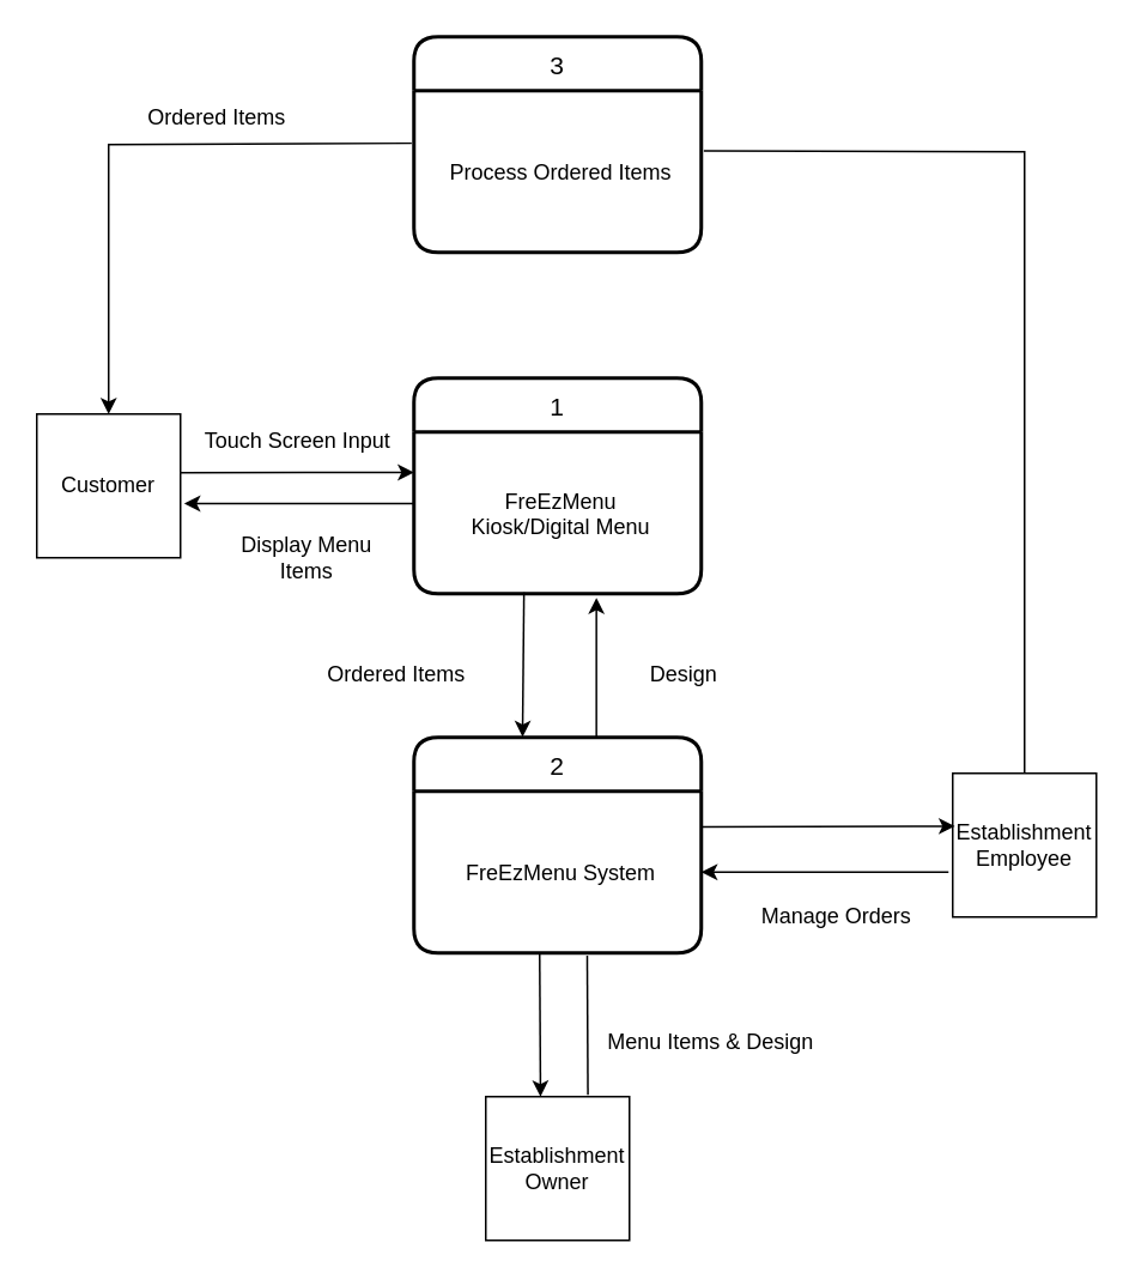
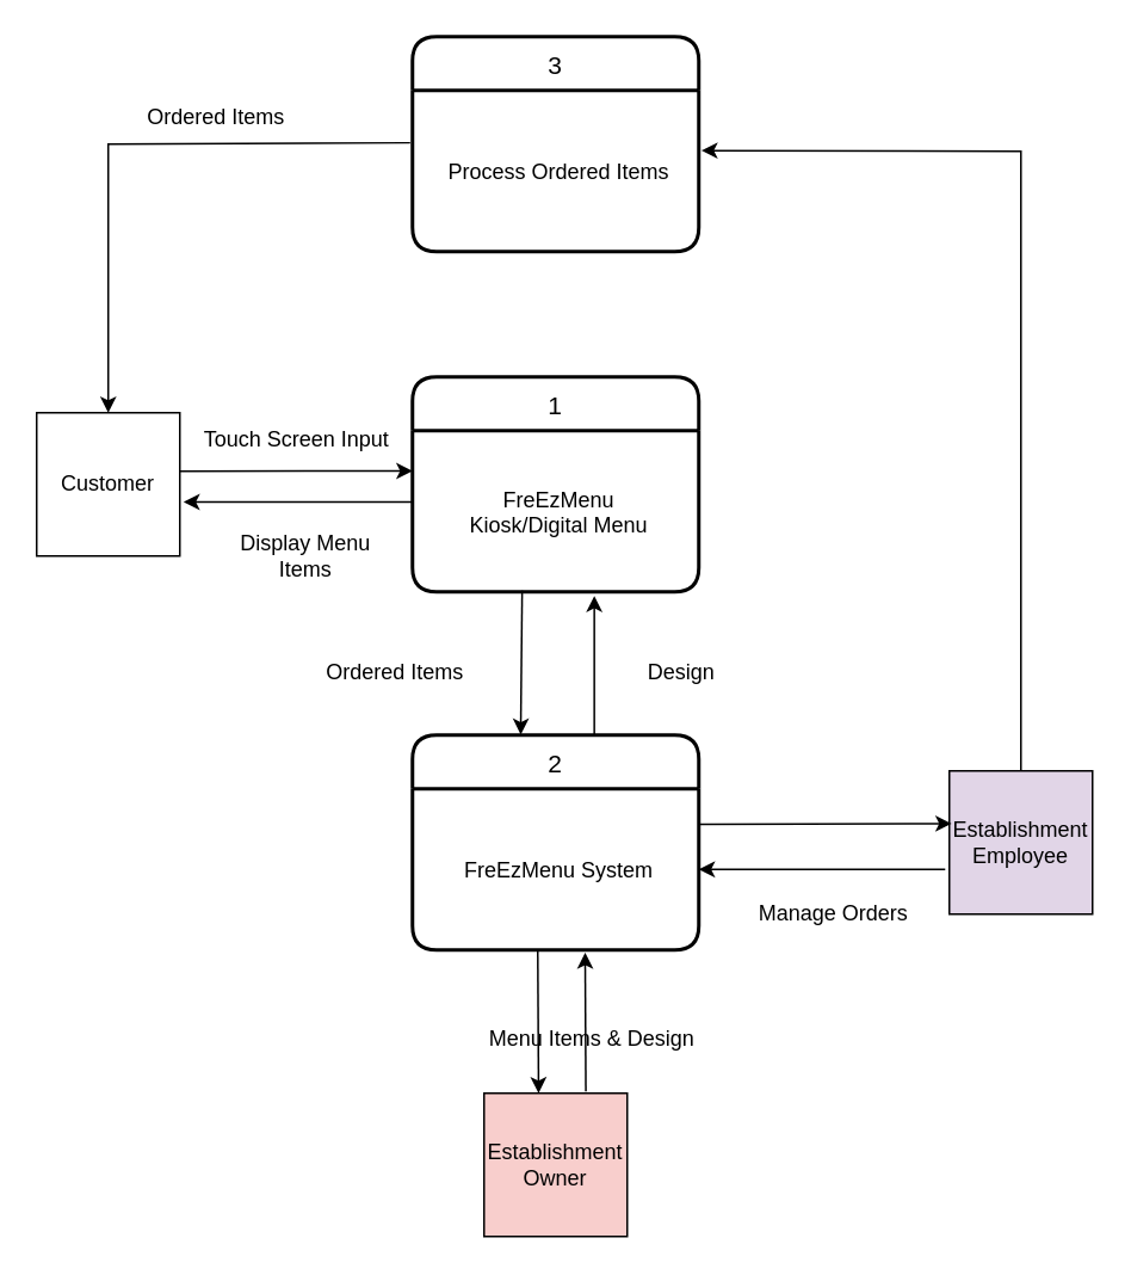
- <mxCell id="19" value="" style="endArrow=none;html=1;entryX=1.009;entryY=0.373;entryDx=0;entryDy=0;entryPerimeter=0;rounded=0;exitX=0.5;exitY=0;exitDx=0;exitDy=0;" edge="1" parent="1" source="3" target="18"><mxGeometry width="50" height="50" relative="1" as="geometry"><mxPoint x="510" y="430" as="sourcePoint" /><mxPoint x="560" y="380" as="targetPoint" /><Array as="points"><mxPoint x="570" y="84" /></Array></mxGeometry></mxCell>
+ <mxCell id="19" value="" style="endArrow=classic;html=1;entryX=1.009;entryY=0.373;entryDx=0;entryDy=0;entryPerimeter=0;rounded=0;exitX=0.5;exitY=0;exitDx=0;exitDy=0;" edge="1" parent="1" source="3" target="18"><mxGeometry width="50" height="50" relative="1" as="geometry"><mxPoint x="510" y="430" as="sourcePoint" /><mxPoint x="560" y="380" as="targetPoint" /><Array as="points"><mxPoint x="570" y="84" /></Array></mxGeometry></mxCell>
- <mxCell id="3" value="Establishment&lt;br&gt;Employee" style="whiteSpace=wrap;html=1;aspect=fixed;" vertex="1" parent="1"><mxGeometry x="530" y="430" width="80" height="80" as="geometry" /></mxCell>
+ <mxCell id="3" value="Establishment&lt;br&gt;Employee" style="whiteSpace=wrap;html=1;aspect=fixed;fillColor=#e1d5e7;" vertex="1" parent="1"><mxGeometry x="530" y="430" width="80" height="80" as="geometry" /></mxCell>
- <mxCell id="15" value="" style="endArrow=none;html=1;entryX=0.603;entryY=1.016;entryDx=0;entryDy=0;entryPerimeter=0;exitX=0.711;exitY=-0.012;exitDx=0;exitDy=0;exitPerimeter=0;" edge="1" parent="1" source="4" target="8"><mxGeometry width="50" height="50" relative="1" as="geometry"><mxPoint x="325" y="610" as="sourcePoint" /><mxPoint x="375" y="560" as="targetPoint" /></mxGeometry></mxCell>
+ <mxCell id="15" value="" style="endArrow=classic;html=1;entryX=0.603;entryY=1.016;entryDx=0;entryDy=0;entryPerimeter=0;exitX=0.711;exitY=-0.012;exitDx=0;exitDy=0;exitPerimeter=0;" edge="1" parent="1" source="4" target="8"><mxGeometry width="50" height="50" relative="1" as="geometry"><mxPoint x="325" y="610" as="sourcePoint" /><mxPoint x="375" y="560" as="targetPoint" /></mxGeometry></mxCell>
- <mxCell id="26" value="Menu Items &amp;amp; Design" style="text;html=1;align=center;verticalAlign=middle;resizable=0;points=[];autosize=1;strokeColor=none;fillColor=none;" vertex="1" parent="1"><mxGeometry x="325" y="565" width="140" height="30" as="geometry" /></mxCell>
+ <mxCell id="26" value="Menu Items &amp;amp; Design" style="text;html=1;align=center;verticalAlign=middle;resizable=0;points=[];autosize=1;strokeColor=none;fillColor=none;" vertex="1" parent="1"><mxGeometry x="260" y="565" width="140" height="30" as="geometry" /></mxCell>
- <mxCell id="4" value="Establishment&lt;br&gt;Owner" style="whiteSpace=wrap;html=1;aspect=fixed;" vertex="1" parent="1"><mxGeometry x="270" y="610" width="80" height="80" as="geometry" /></mxCell>
+ <mxCell id="4" value="Establishment&lt;br&gt;Owner" style="whiteSpace=wrap;html=1;aspect=fixed;fillColor=#f8cecc;" vertex="1" parent="1"><mxGeometry x="270" y="610" width="80" height="80" as="geometry" /></mxCell>
